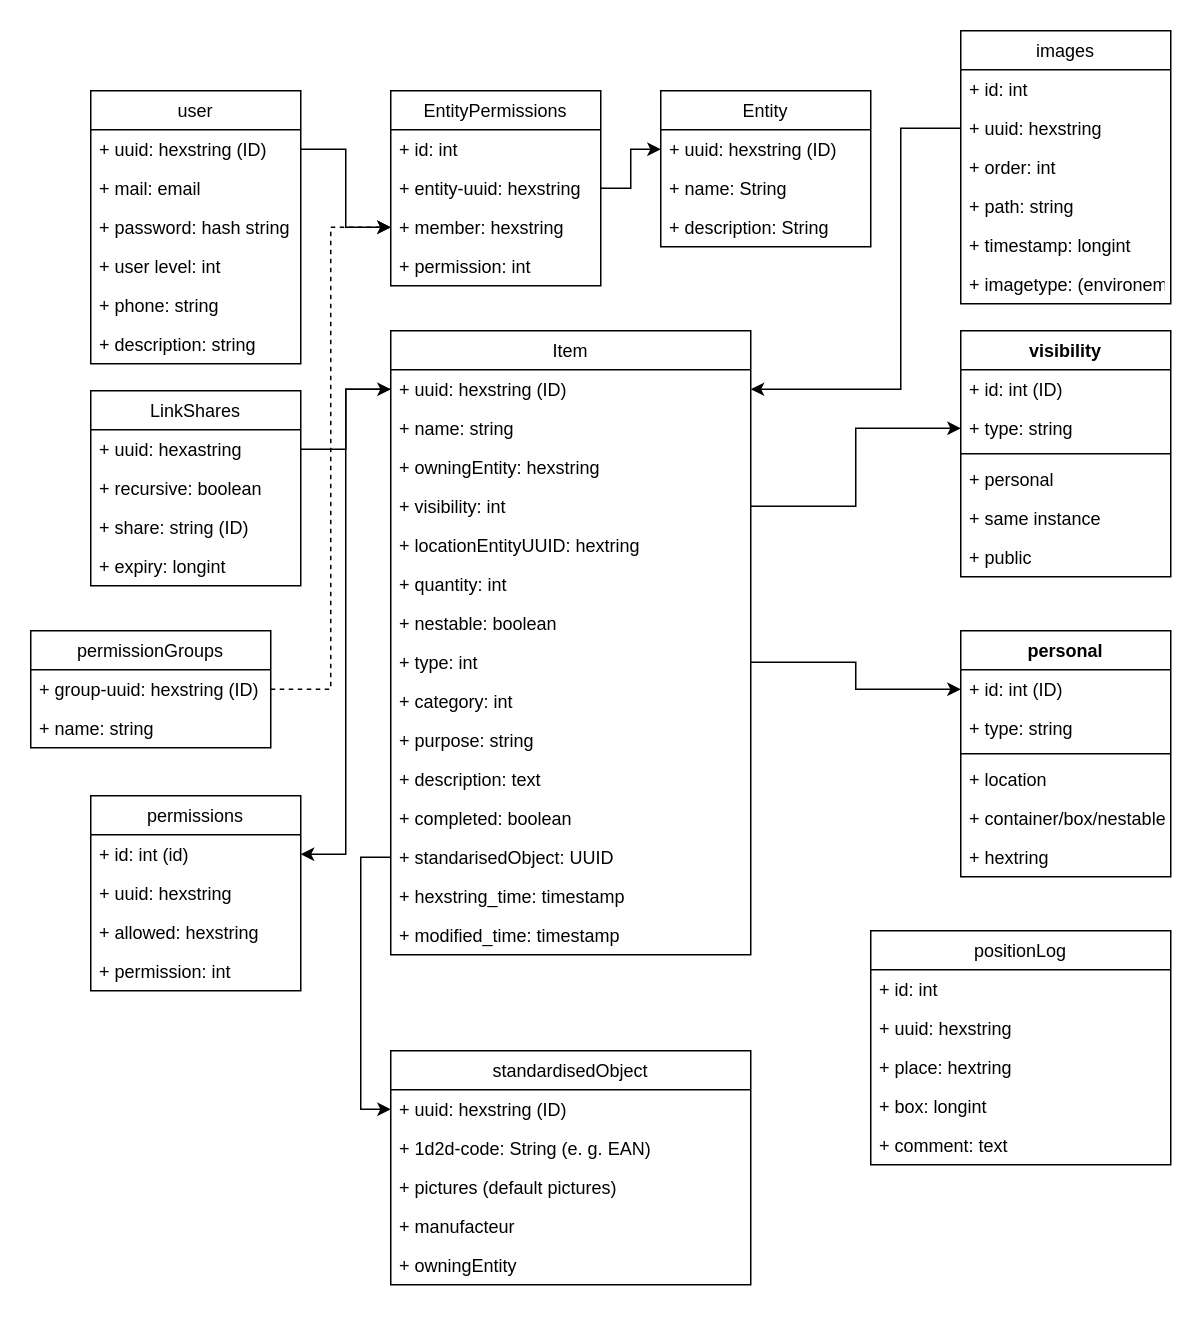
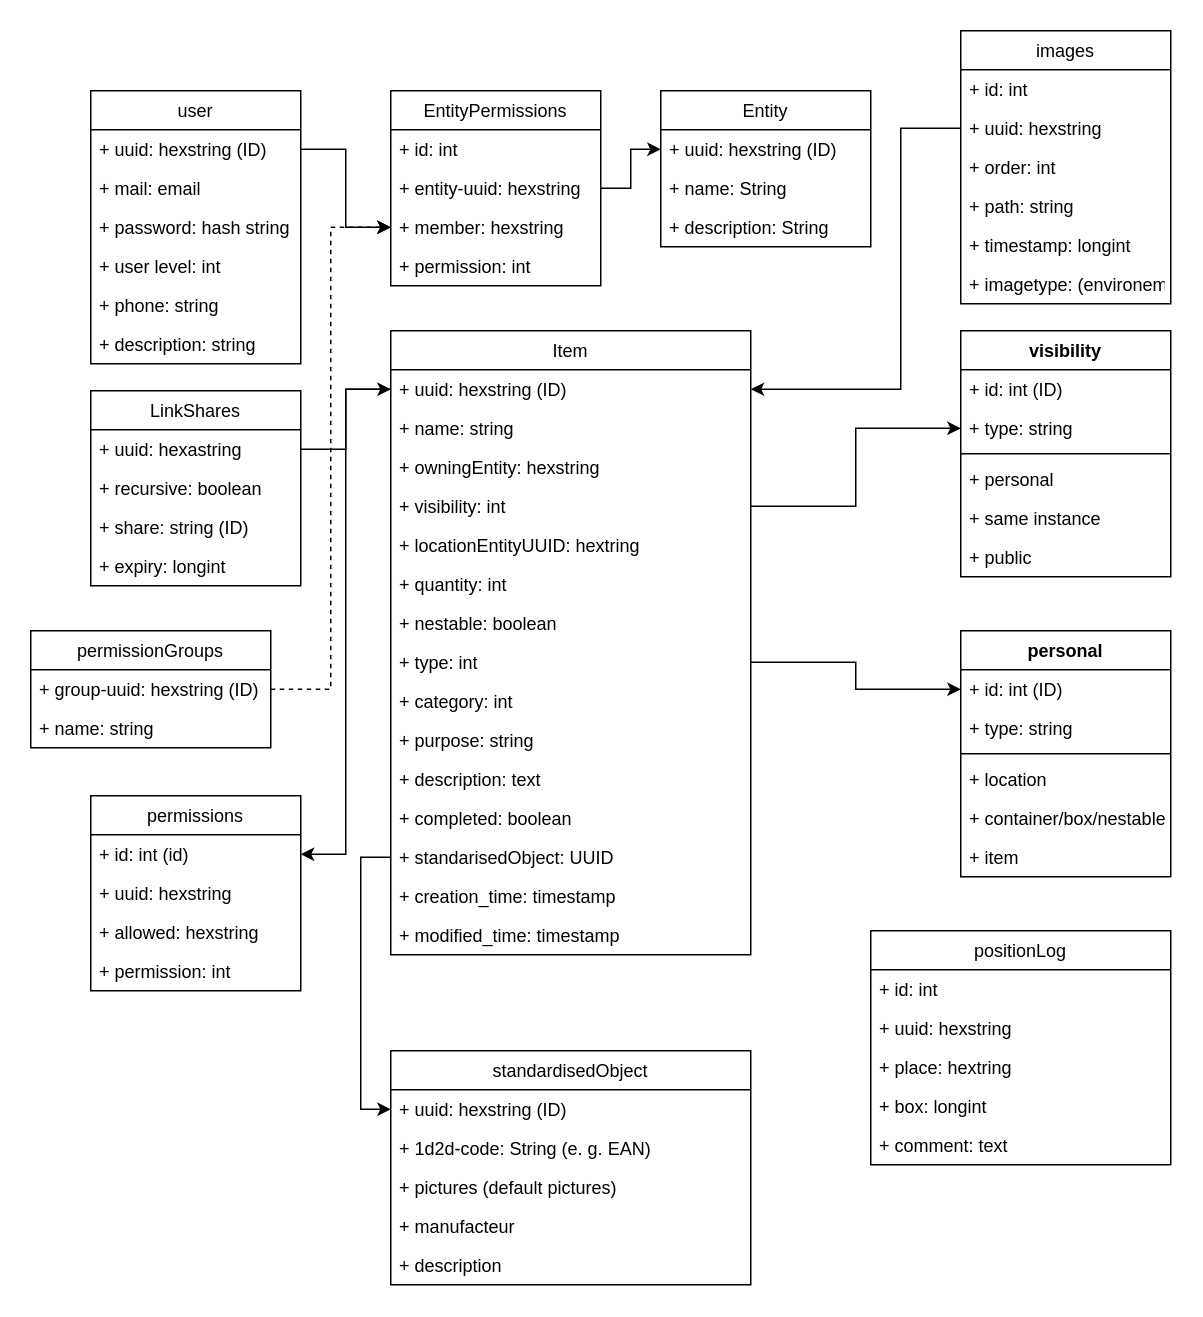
- <mxCell id="35" value="+ hextring" style="text;strokeColor=none;fillColor=none;align=left;verticalAlign=top;spacingLeft=4;spacingRight=4;overflow=hidden;rotatable=0;points=[[0,0.5],[1,0.5]];portConstraint=eastwest;" parent="29" vertex="1"><mxGeometry y="138" width="140" height="26" as="geometry" /></mxCell>
+ <mxCell id="35" value="+ item" style="text;strokeColor=none;fillColor=none;align=left;verticalAlign=top;spacingLeft=4;spacingRight=4;overflow=hidden;rotatable=0;points=[[0,0.5],[1,0.5]];portConstraint=eastwest;" parent="29" vertex="1"><mxGeometry y="138" width="140" height="26" as="geometry" /></mxCell>
- <mxCell id="18" value="+ hexstring_time: timestamp" style="text;strokeColor=none;fillColor=none;align=left;verticalAlign=top;spacingLeft=4;spacingRight=4;overflow=hidden;rotatable=0;points=[[0,0.5],[1,0.5]];portConstraint=eastwest;" parent="4" vertex="1"><mxGeometry y="364" width="240" height="26" as="geometry" /></mxCell>
+ <mxCell id="18" value="+ creation_time: timestamp" style="text;strokeColor=none;fillColor=none;align=left;verticalAlign=top;spacingLeft=4;spacingRight=4;overflow=hidden;rotatable=0;points=[[0,0.5],[1,0.5]];portConstraint=eastwest;" parent="4" vertex="1"><mxGeometry y="364" width="240" height="26" as="geometry" /></mxCell>
- <mxCell id="88" value="+ owningEntity" style="text;strokeColor=none;fillColor=none;align=left;verticalAlign=top;spacingLeft=4;spacingRight=4;overflow=hidden;rotatable=0;points=[[0,0.5],[1,0.5]];portConstraint=eastwest;" parent="83" vertex="1"><mxGeometry y="130" width="240" height="26" as="geometry" /></mxCell>
+ <mxCell id="88" value="+ description" style="text;strokeColor=none;fillColor=none;align=left;verticalAlign=top;spacingLeft=4;spacingRight=4;overflow=hidden;rotatable=0;points=[[0,0.5],[1,0.5]];portConstraint=eastwest;" parent="83" vertex="1"><mxGeometry y="130" width="240" height="26" as="geometry" /></mxCell>
